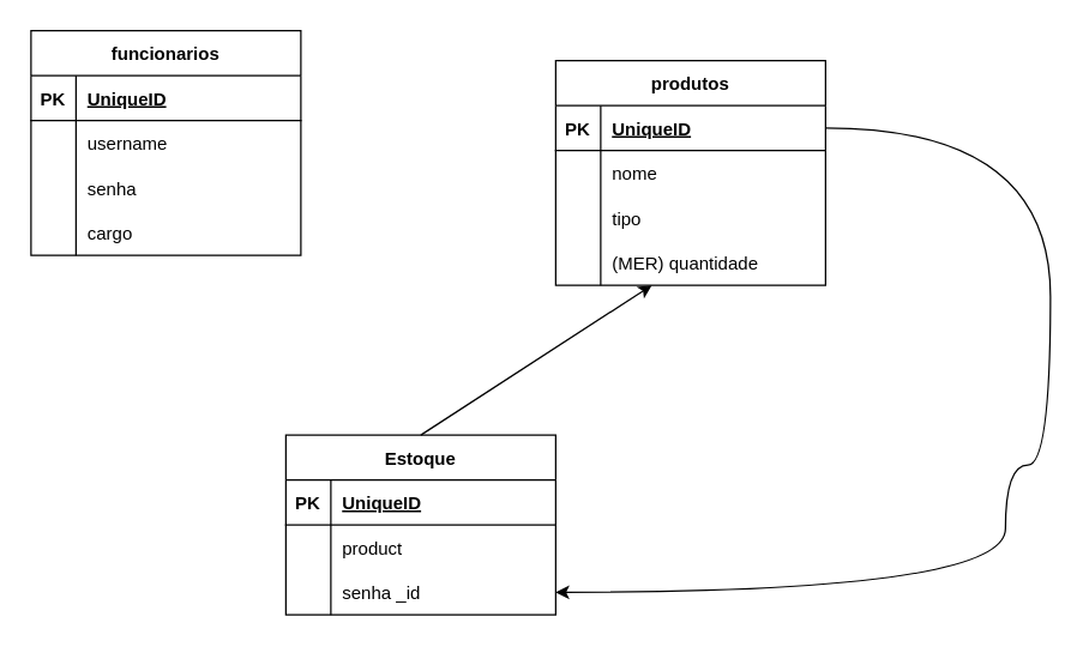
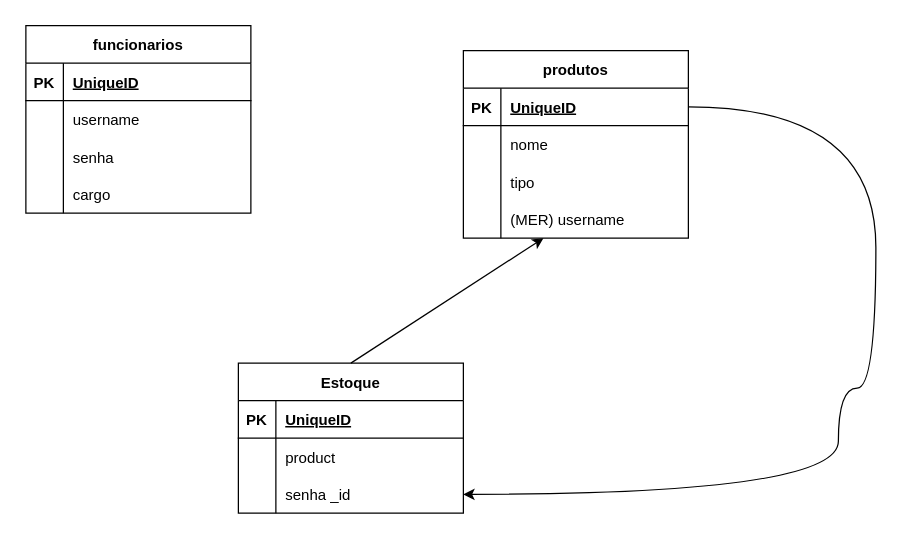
- <mxCell id="39" value="(MER) quantidade" style="shape=partialRectangle;connectable=0;fillColor=none;top=0;left=0;bottom=0;right=0;align=left;spacingLeft=6;overflow=hidden;" vertex="1" parent="37"><mxGeometry x="30" width="150" height="30" as="geometry"><mxRectangle width="150" height="30" as="alternateBounds" /></mxGeometry></mxCell>
+ <mxCell id="39" value="(MER) username" style="shape=partialRectangle;connectable=0;fillColor=none;top=0;left=0;bottom=0;right=0;align=left;spacingLeft=6;overflow=hidden;" vertex="1" parent="37"><mxGeometry x="30" width="150" height="30" as="geometry"><mxRectangle width="150" height="30" as="alternateBounds" /></mxGeometry></mxCell>
